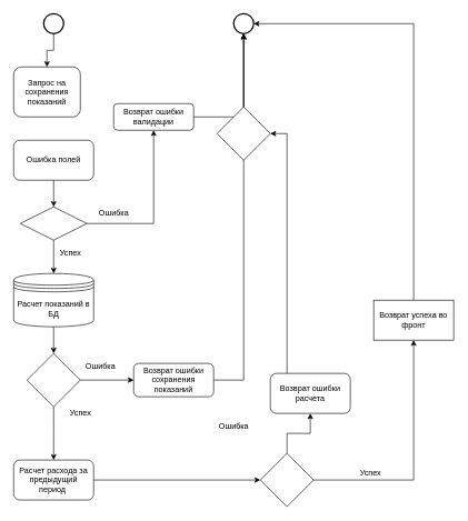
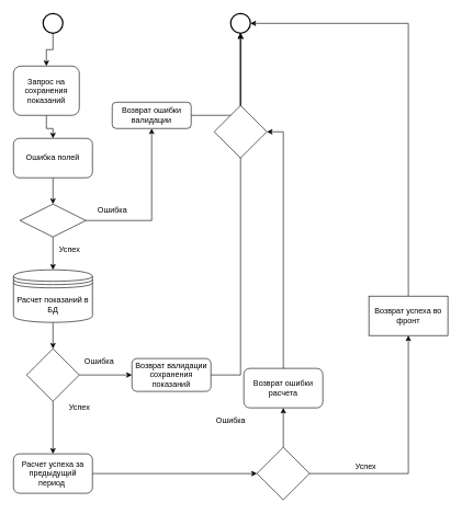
+ <mxCell id="2" value="" style="edgeStyle=orthogonalEdgeStyle;rounded=0;orthogonalLoop=1;jettySize=auto;html=1;" edge="1" parent="1" source="3" target="10"><mxGeometry relative="1" as="geometry" /></mxCell>
- <mxCell id="24" value="Возврат ошибки сохранения показаний" style="rounded=1;whiteSpace=wrap;html=1;" vertex="1" parent="1"><mxGeometry x="200" y="545" width="120" height="50" as="geometry" /></mxCell>
+ <mxCell id="24" value="Возврат валидации сохранения показаний" style="rounded=1;whiteSpace=wrap;html=1;" vertex="1" parent="1"><mxGeometry x="200" y="545" width="120" height="50" as="geometry" /></mxCell>
- <mxCell id="33" value="Возврат ошибки расчета" style="rounded=1;whiteSpace=wrap;html=1;" vertex="1" parent="1"><mxGeometry x="405" y="560" width="120" height="60" as="geometry" /></mxCell>
+ <mxCell id="33" value="Возврат ошибки расчета" style="rounded=1;whiteSpace=wrap;html=1;" vertex="1" parent="1"><mxGeometry x="370" y="560" width="120" height="60" as="geometry" /></mxCell>
- <mxCell id="26" value="Расчет расхода за предыдущий период&amp;nbsp;" style="rounded=1;whiteSpace=wrap;html=1;" vertex="1" parent="1"><mxGeometry x="20" y="690" width="120" height="60" as="geometry" /></mxCell>
+ <mxCell id="26" value="Расчет успеха за предыдущий период&amp;nbsp;" style="rounded=1;whiteSpace=wrap;html=1;" vertex="1" parent="1"><mxGeometry x="20" y="690" width="120" height="60" as="geometry" /></mxCell>
